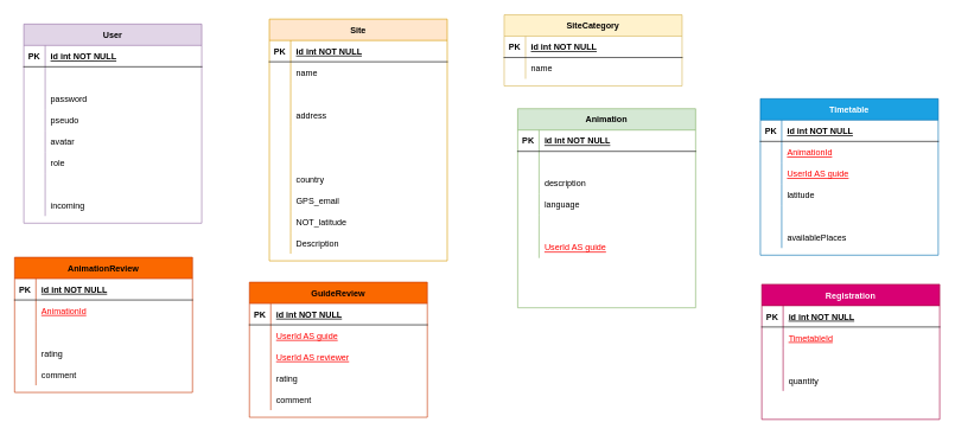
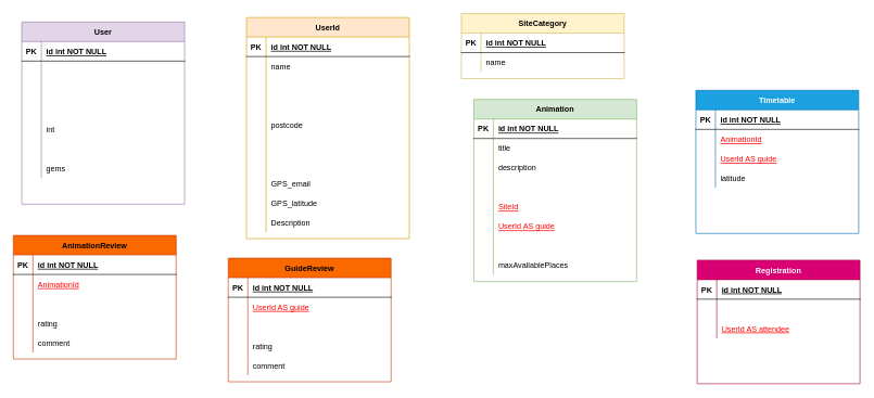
- <mxCell id="26" value="Site" style="shape=table;startSize=30;container=1;collapsible=1;childLayout=tableLayout;fixedRows=1;rowLines=0;fontStyle=1;align=center;resizeLast=1;fillColor=#ffe6cc;strokeColor=#d79b00;" vertex="1" parent="1"><mxGeometry x="378" y="26" width="250" height="340" as="geometry" /></mxCell>
+ <mxCell id="26" value="UserId" style="shape=table;startSize=30;container=1;collapsible=1;childLayout=tableLayout;fixedRows=1;rowLines=0;fontStyle=1;align=center;resizeLast=1;fillColor=#ffe6cc;strokeColor=#d79b00;" vertex="1" parent="1"><mxGeometry x="378" y="26" width="250" height="340" as="geometry" /></mxCell>
- <mxCell id="10" value="password" style="shape=partialRectangle;connectable=0;fillColor=none;top=0;left=0;bottom=0;right=0;align=left;spacingLeft=6;overflow=hidden;" vertex="1" parent="8"><mxGeometry x="30" width="220" height="30" as="geometry" /></mxCell>
- <mxCell id="37" value="address" style="shape=partialRectangle;connectable=0;fillColor=none;top=0;left=0;bottom=0;right=0;align=left;spacingLeft=6;overflow=hidden;" vertex="1" parent="35"><mxGeometry x="30" width="220" height="30" as="geometry" /></mxCell>
- <mxCell id="13" value="pseudo" style="shape=partialRectangle;connectable=0;fillColor=none;top=0;left=0;bottom=0;right=0;align=left;spacingLeft=6;overflow=hidden;" vertex="1" parent="11"><mxGeometry x="30" width="220" height="30" as="geometry" /></mxCell>
+ <mxCell id="40" value="postcode" style="shape=partialRectangle;connectable=0;fillColor=none;top=0;left=0;bottom=0;right=0;align=left;spacingLeft=6;overflow=hidden;" vertex="1" parent="38"><mxGeometry x="30" width="220" height="30" as="geometry" /></mxCell>
- <mxCell id="16" value="avatar" style="shape=partialRectangle;connectable=0;fillColor=none;top=0;left=0;bottom=0;right=0;align=left;spacingLeft=6;overflow=hidden;" vertex="1" parent="14"><mxGeometry x="30" width="220" height="30" as="geometry" /></mxCell>
+ <mxCell id="16" value="int" style="shape=partialRectangle;connectable=0;fillColor=none;top=0;left=0;bottom=0;right=0;align=left;spacingLeft=6;overflow=hidden;" vertex="1" parent="14"><mxGeometry x="30" width="220" height="30" as="geometry" /></mxCell>
- <mxCell id="19" value="role" style="shape=partialRectangle;connectable=0;fillColor=none;top=0;left=0;bottom=0;right=0;align=left;spacingLeft=6;overflow=hidden;" vertex="1" parent="17"><mxGeometry x="30" width="220" height="30" as="geometry" /></mxCell>
+ <mxCell id="68" value="title" style="shape=partialRectangle;overflow=hidden;connectable=0;fillColor=none;top=0;left=0;bottom=0;right=0;align=left;spacingLeft=6;" vertex="1" parent="66"><mxGeometry x="30" width="220" height="30" as="geometry" /></mxCell>
- <mxCell id="45" value="country" style="shape=partialRectangle;connectable=0;fillColor=none;top=0;left=0;bottom=0;right=0;align=left;spacingLeft=6;overflow=hidden;" vertex="1" parent="43"><mxGeometry x="30" width="220" height="30" as="geometry" /></mxCell>
+ <mxCell id="22" value="gems" style="shape=partialRectangle;connectable=0;fillColor=none;top=0;left=0;bottom=0;right=0;align=left;spacingLeft=6;overflow=hidden;" vertex="1" parent="20"><mxGeometry x="30" width="220" height="30" as="geometry" /></mxCell>
- <mxCell id="25" value="incoming" style="shape=partialRectangle;connectable=0;fillColor=none;top=0;left=0;bottom=0;right=0;align=left;spacingLeft=6;overflow=hidden;" vertex="1" parent="23"><mxGeometry x="30" width="220" height="30" as="geometry" /></mxCell>
- <mxCell id="74" value="language" style="shape=partialRectangle;connectable=0;fillColor=none;top=0;left=0;bottom=0;right=0;align=left;spacingLeft=6;overflow=hidden;" vertex="1" parent="72"><mxGeometry x="30" width="220" height="30" as="geometry" /></mxCell>
- <mxCell id="51" value="NOT_latitude" style="shape=partialRectangle;connectable=0;fillColor=none;top=0;left=0;bottom=0;right=0;align=left;spacingLeft=6;overflow=hidden;" vertex="1" parent="49"><mxGeometry x="30" width="220" height="30" as="geometry" /></mxCell>
+ <mxCell id="51" value="GPS_latitude" style="shape=partialRectangle;connectable=0;fillColor=none;top=0;left=0;bottom=0;right=0;align=left;spacingLeft=6;overflow=hidden;" vertex="1" parent="49"><mxGeometry x="30" width="220" height="30" as="geometry" /></mxCell>
+ <mxCell id="77" value="SiteId" style="shape=partialRectangle;connectable=0;fillColor=none;top=0;left=0;bottom=0;right=0;align=left;spacingLeft=6;overflow=hidden;fontStyle=4;fontColor=#FF0000;" vertex="1" parent="75"><mxGeometry x="30" width="220" height="30" as="geometry" /></mxCell>
- <mxCell id="103" value="availablePlaces" style="shape=partialRectangle;connectable=0;fillColor=none;top=0;left=0;bottom=0;right=0;align=left;spacingLeft=6;overflow=hidden;" vertex="1" parent="101"><mxGeometry x="30" width="220" height="30" as="geometry" /></mxCell>
+ <mxCell id="85" value="maxAvailablePlaces" style="shape=partialRectangle;connectable=0;fillColor=none;top=0;left=0;bottom=0;right=0;align=left;spacingLeft=6;overflow=hidden;" vertex="1" parent="83"><mxGeometry x="30" width="220" height="30" as="geometry" /></mxCell>
- <mxCell id="110" value="TimetableId" style="shape=partialRectangle;connectable=0;fillColor=none;top=0;left=0;bottom=0;right=0;align=left;spacingLeft=6;overflow=hidden;fontStyle=4;fontColor=#FF0000;" vertex="1" parent="108"><mxGeometry x="30" width="220" height="30" as="geometry" /></mxCell>
- <mxCell id="143" value="UserId AS reviewer" style="shape=partialRectangle;connectable=0;fillColor=none;top=0;left=0;bottom=0;right=0;align=left;spacingLeft=6;overflow=hidden;fontStyle=4;fontColor=#FF0000;" vertex="1" parent="141"><mxGeometry x="30" width="220" height="30" as="geometry" /></mxCell>
+ <mxCell id="113" value="UserId AS attendee" style="shape=partialRectangle;connectable=0;fillColor=none;top=0;left=0;bottom=0;right=0;align=left;spacingLeft=6;overflow=hidden;fontStyle=4;fontColor=#FF0000;" vertex="1" parent="111"><mxGeometry x="30" width="220" height="30" as="geometry" /></mxCell>
- <mxCell id="116" value="quantity" style="shape=partialRectangle;overflow=hidden;connectable=0;fillColor=none;top=0;left=0;bottom=0;right=0;align=left;spacingLeft=6;" vertex="1" parent="114"><mxGeometry x="30" width="220" height="30" as="geometry" /></mxCell>
